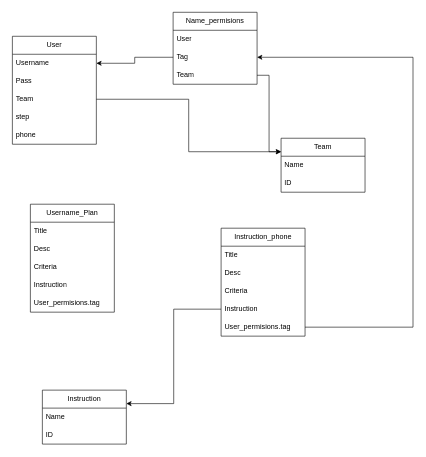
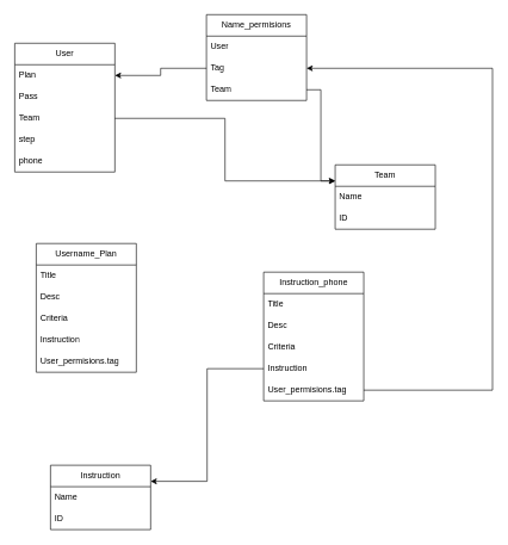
- <mxCell id="3" value="Username" style="text;strokeColor=none;fillColor=none;align=left;verticalAlign=middle;spacingLeft=4;spacingRight=4;overflow=hidden;points=[[0,0.5],[1,0.5]];portConstraint=eastwest;rotatable=0;whiteSpace=wrap;html=1;" parent="2" vertex="1"><mxGeometry y="30" width="140" height="30" as="geometry" /></mxCell>
+ <mxCell id="3" value="Plan" style="text;strokeColor=none;fillColor=none;align=left;verticalAlign=middle;spacingLeft=4;spacingRight=4;overflow=hidden;points=[[0,0.5],[1,0.5]];portConstraint=eastwest;rotatable=0;whiteSpace=wrap;html=1;" parent="2" vertex="1"><mxGeometry y="30" width="140" height="30" as="geometry" /></mxCell>
